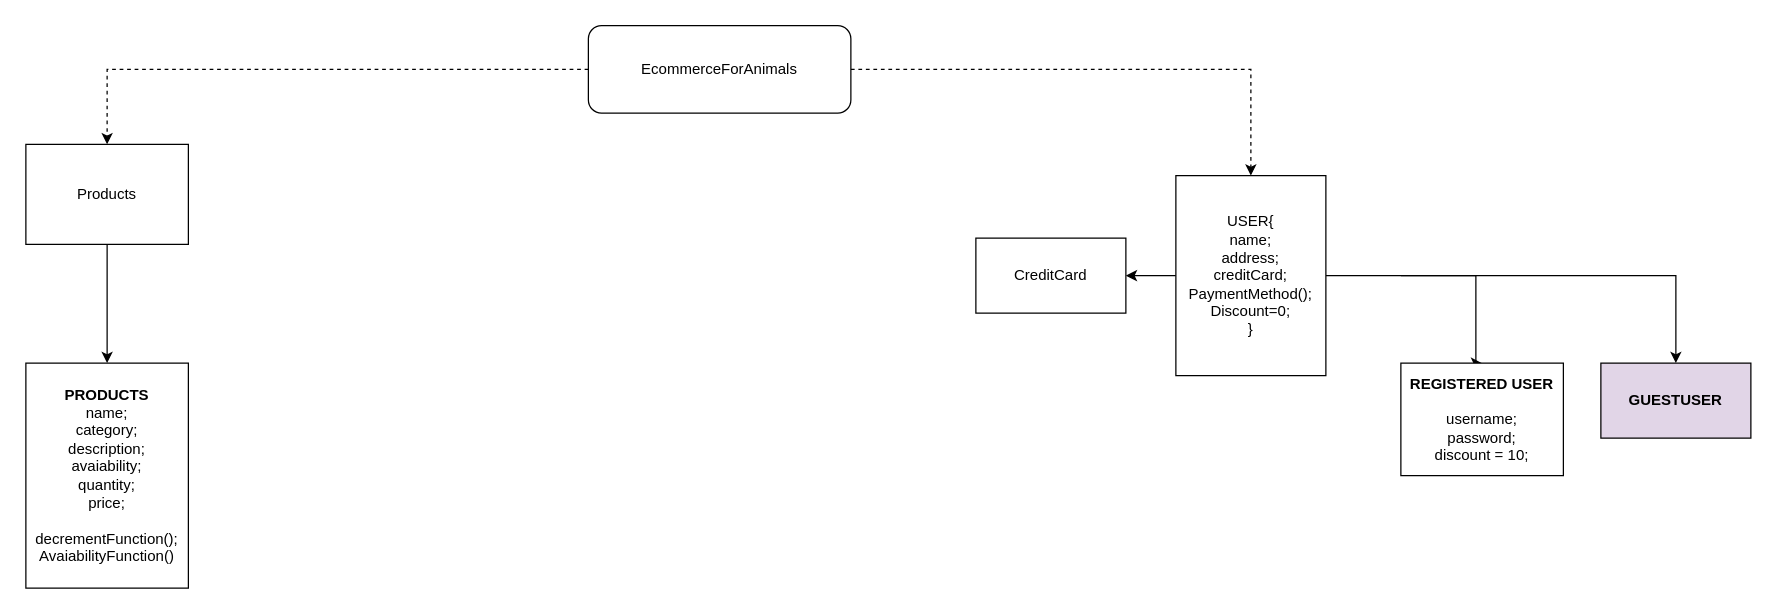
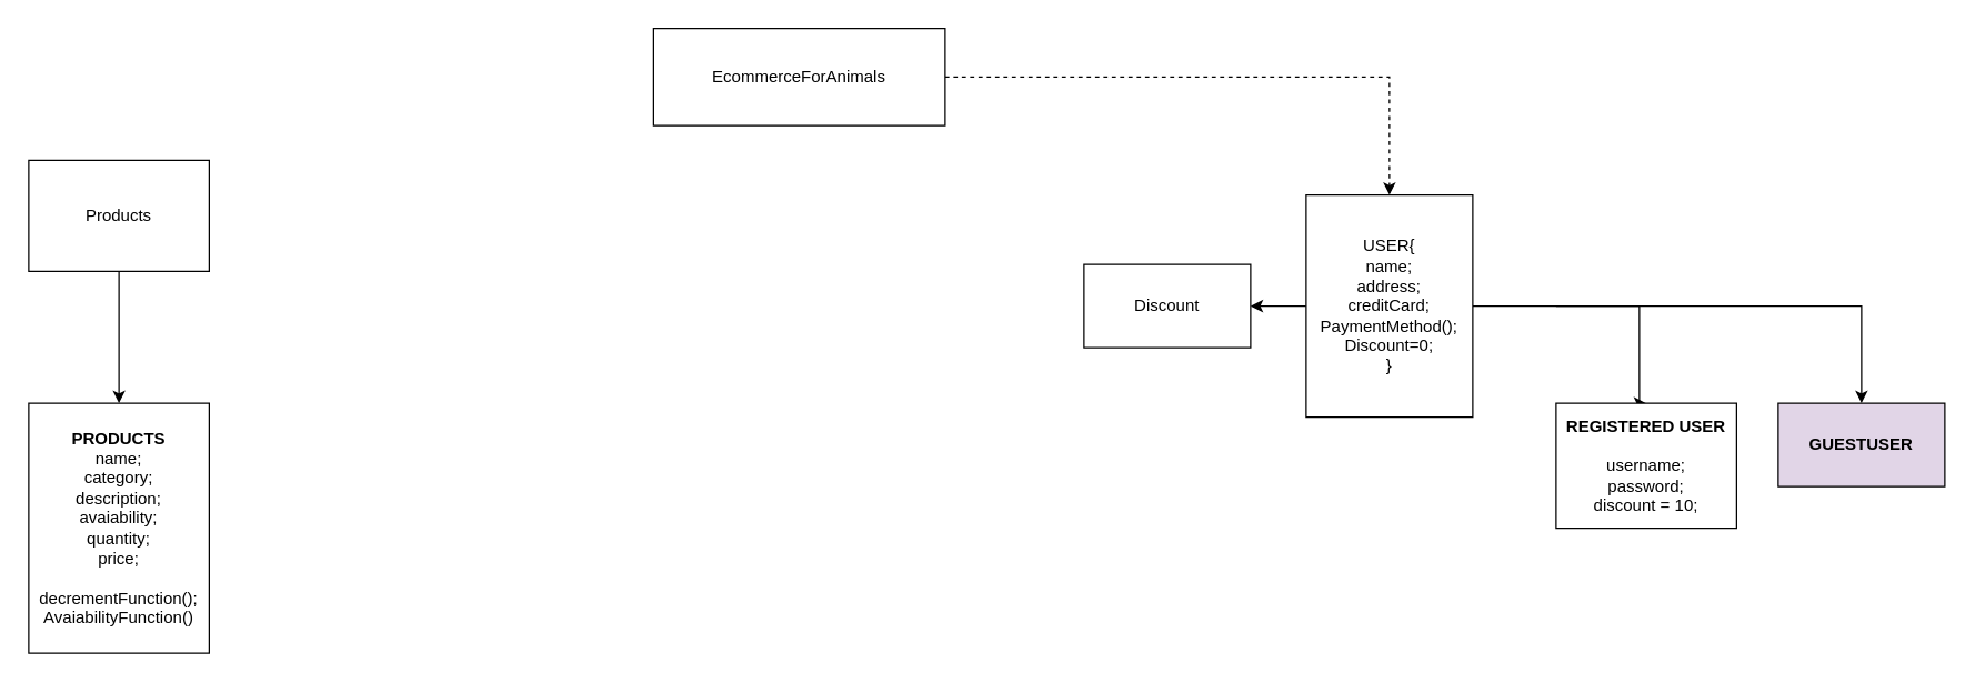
- <mxCell id="9" value="" style="edgeStyle=orthogonalEdgeStyle;rounded=0;orthogonalLoop=1;jettySize=auto;html=1;dashed=1;startArrow=none;startFill=0;endArrow=classic;endFill=1;" parent="1" source="11" target="13" edge="1"><mxGeometry relative="1" as="geometry" /></mxCell>
- <mxCell id="11" value="EcommerceForAnimals" style="whiteSpace=wrap;html=1;rounded=1;" parent="1" vertex="1"><mxGeometry x="470" y="20" width="210" height="70" as="geometry" /></mxCell>
+ <mxCell id="11" value="EcommerceForAnimals" style="rounded=0;whiteSpace=wrap;html=1;" parent="1" vertex="1"><mxGeometry x="470" y="20" width="210" height="70" as="geometry" /></mxCell>
- <mxCell id="5" value="CreditCard" style="rounded=0;whiteSpace=wrap;html=1;" parent="1" vertex="1"><mxGeometry x="780" y="190" width="120" height="60" as="geometry" /></mxCell>
+ <mxCell id="5" value="Discount" style="rounded=0;whiteSpace=wrap;html=1;" parent="1" vertex="1"><mxGeometry x="780" y="190" width="120" height="60" as="geometry" /></mxCell>
